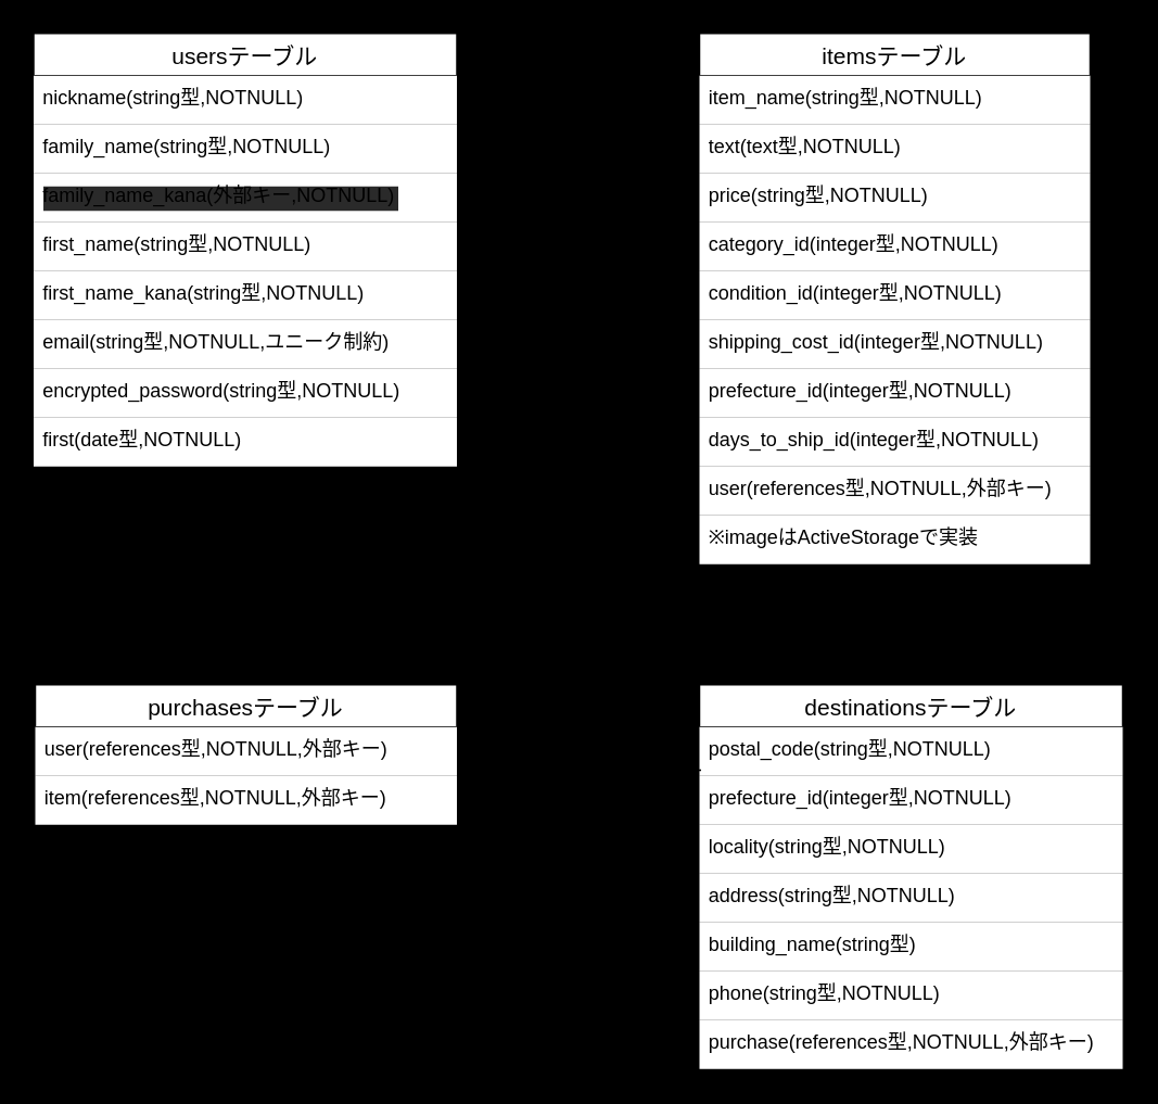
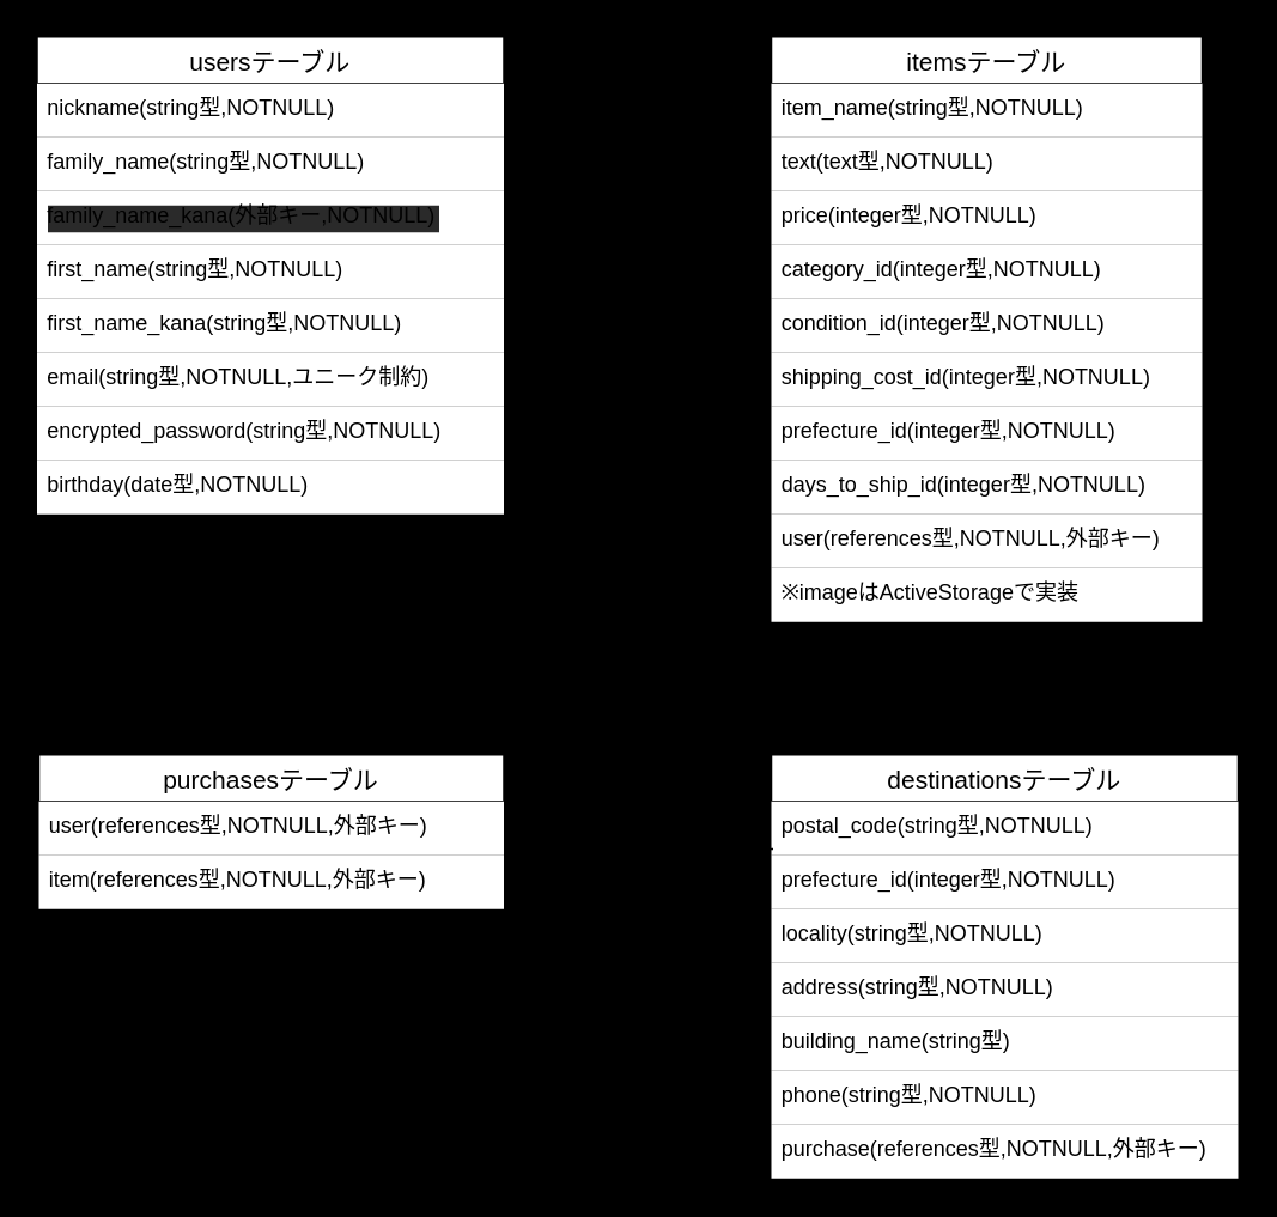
- <mxCell id="19" value="price(string型,NOTNULL)" style="text;strokeColor=none;fillColor=default;spacingLeft=4;spacingRight=4;overflow=hidden;rotatable=0;points=[[0,0.5],[1,0.5]];portConstraint=eastwest;fontSize=12;" parent="16" vertex="1"><mxGeometry y="86" width="240" height="30" as="geometry" /></mxCell>
+ <mxCell id="19" value="price(integer型,NOTNULL)" style="text;strokeColor=none;fillColor=default;spacingLeft=4;spacingRight=4;overflow=hidden;rotatable=0;points=[[0,0.5],[1,0.5]];portConstraint=eastwest;fontSize=12;" parent="16" vertex="1"><mxGeometry y="86" width="240" height="30" as="geometry" /></mxCell>
- <mxCell id="11" value="first(date型,NOTNULL)" style="text;strokeColor=none;fillColor=default;spacingLeft=4;spacingRight=4;overflow=hidden;rotatable=0;points=[[0,0.5],[1,0.5]];portConstraint=eastwest;fontSize=12;" parent="2" vertex="1"><mxGeometry y="236" width="260" height="30" as="geometry" /></mxCell>
+ <mxCell id="11" value="birthday(date型,NOTNULL)" style="text;strokeColor=none;fillColor=default;spacingLeft=4;spacingRight=4;overflow=hidden;rotatable=0;points=[[0,0.5],[1,0.5]];portConstraint=eastwest;fontSize=12;" parent="2" vertex="1"><mxGeometry y="236" width="260" height="30" as="geometry" /></mxCell>
